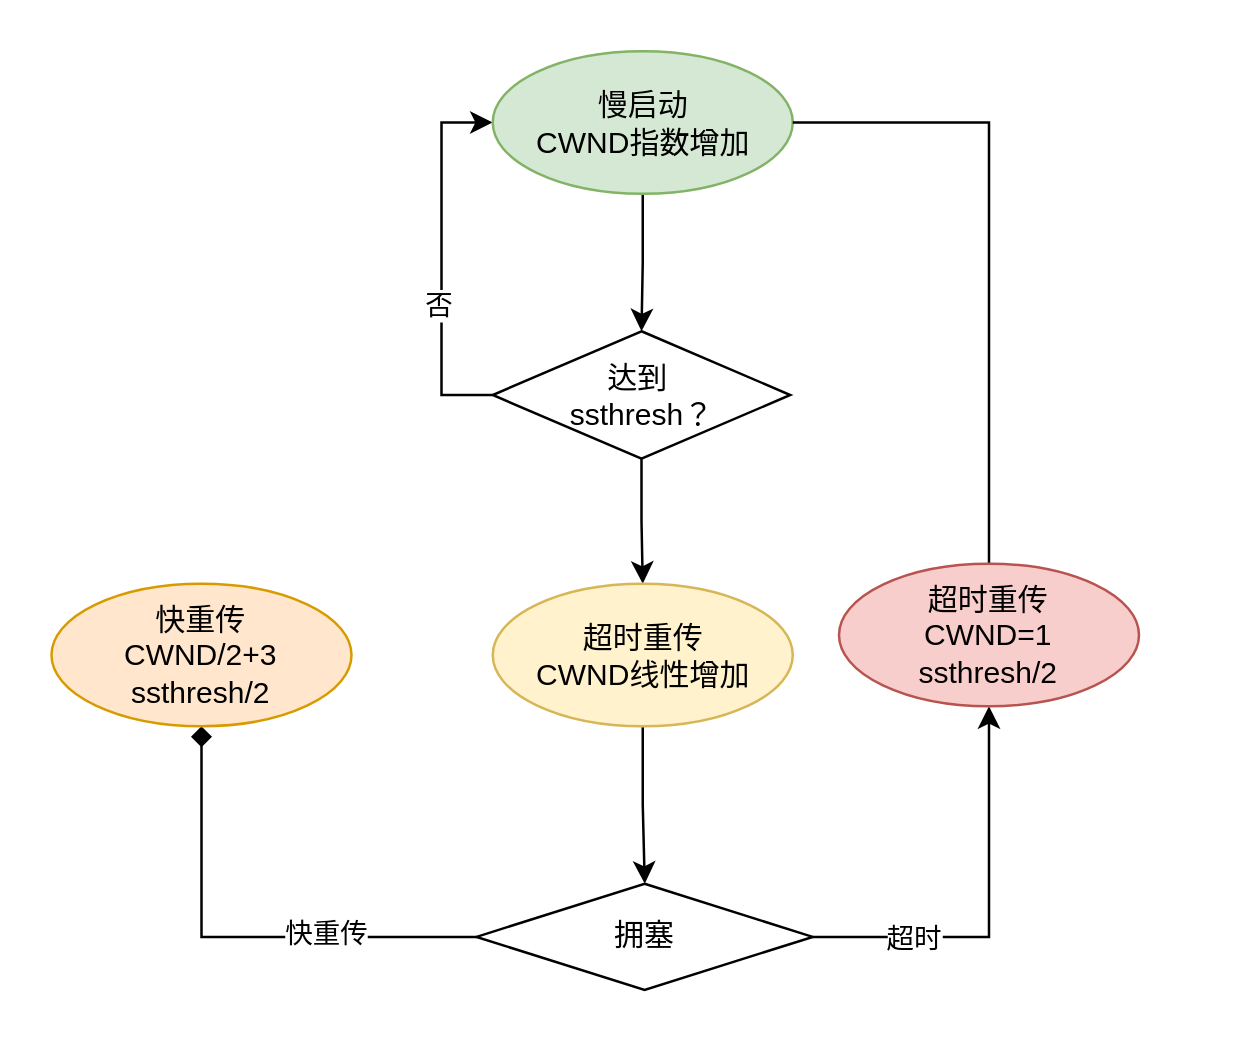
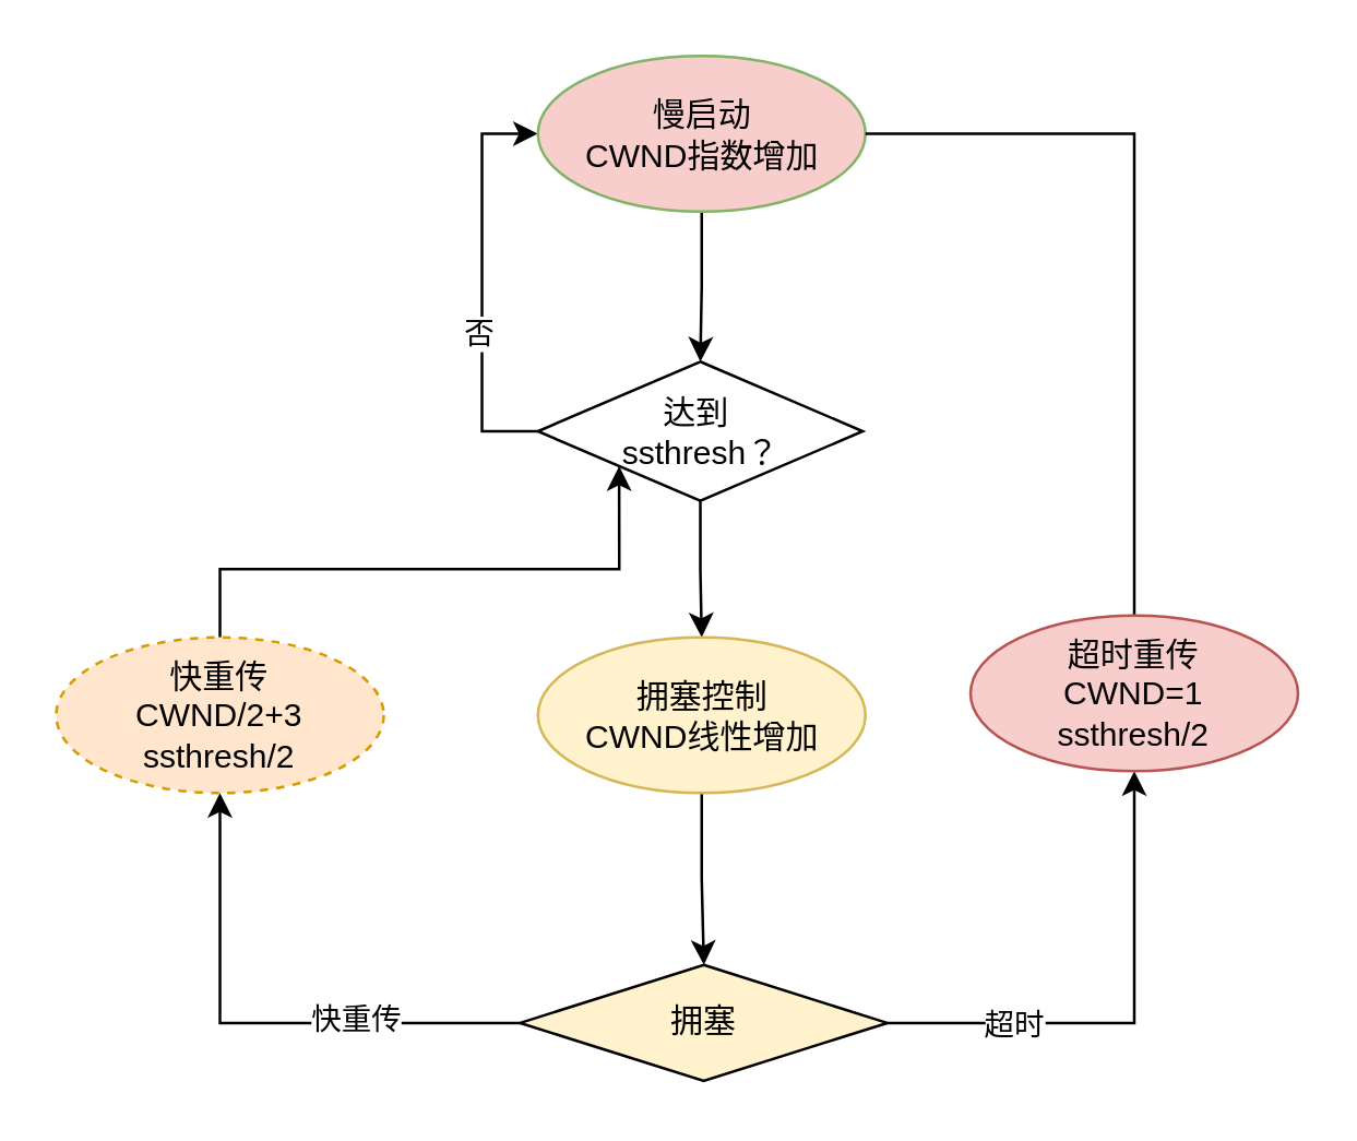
- <mxCell id="7" value="慢启动&lt;div&gt;CWND指数增加&lt;/div&gt;" style="ellipse;whiteSpace=wrap;html=1;fillColor=#d5e8d4;strokeColor=#82b366;" vertex="1" parent="1"><mxGeometry x="196.5" y="20" width="120" height="57" as="geometry" /></mxCell>
+ <mxCell id="7" value="慢启动&lt;div&gt;CWND指数增加&lt;/div&gt;" style="ellipse;whiteSpace=wrap;html=1;fillColor=#f8cecc;strokeColor=#82b366;" vertex="1" parent="1"><mxGeometry x="196.5" y="20" width="120" height="57" as="geometry" /></mxCell>
+ <mxCell id="17" style="edgeStyle=orthogonalEdgeStyle;rounded=0;orthogonalLoop=1;jettySize=auto;html=1;entryX=0;entryY=1;entryDx=0;entryDy=0;exitX=0.5;exitY=0;exitDx=0;exitDy=0;" edge="1" parent="1" source="18" target="5"><mxGeometry relative="1" as="geometry" /></mxCell>
- <mxCell id="16" value="&lt;div&gt;超时重传&lt;/div&gt;CWND=1&lt;div&gt;ssthresh/2&lt;/div&gt;" style="ellipse;whiteSpace=wrap;html=1;fillColor=#f8cecc;strokeColor=#b85450;" vertex="1" parent="1"><mxGeometry x="335" y="225" width="120" height="57" as="geometry" /></mxCell>
+ <mxCell id="16" value="&lt;div&gt;超时重传&lt;/div&gt;CWND=1&lt;div&gt;ssthresh/2&lt;/div&gt;" style="ellipse;whiteSpace=wrap;html=1;fillColor=#f8cecc;strokeColor=#b85450;" vertex="1" parent="1"><mxGeometry x="355" y="225" width="120" height="57" as="geometry" /></mxCell>
- <mxCell id="18" value="&lt;div&gt;快重传&lt;/div&gt;CWND/2+3&lt;div&gt;ssthresh/2&lt;/div&gt;" style="ellipse;whiteSpace=wrap;html=1;fillColor=#ffe6cc;strokeColor=#d79b00;" vertex="1" parent="1"><mxGeometry x="20" y="233" width="120" height="57" as="geometry" /></mxCell>
+ <mxCell id="18" value="&lt;div&gt;快重传&lt;/div&gt;CWND/2+3&lt;div&gt;ssthresh/2&lt;/div&gt;" style="ellipse;whiteSpace=wrap;html=1;fillColor=#ffe6cc;strokeColor=#d79b00;dashed=1;" vertex="1" parent="1"><mxGeometry x="20" y="233" width="120" height="57" as="geometry" /></mxCell>
- <mxCell id="9" value="超时重传&lt;div&gt;CWND线性增加&lt;/div&gt;" style="ellipse;whiteSpace=wrap;html=1;fillColor=#fff2cc;strokeColor=#d6b656;" vertex="1" parent="1"><mxGeometry x="196.5" y="233" width="120" height="57" as="geometry" /></mxCell>
+ <mxCell id="9" value="拥塞控制&lt;div&gt;CWND线性增加&lt;/div&gt;" style="ellipse;whiteSpace=wrap;html=1;fillColor=#fff2cc;strokeColor=#d6b656;" vertex="1" parent="1"><mxGeometry x="196.5" y="233" width="120" height="57" as="geometry" /></mxCell>
- <mxCell id="12" style="edgeStyle=orthogonalEdgeStyle;rounded=0;orthogonalLoop=1;jettySize=auto;html=1;entryX=0.5;entryY=1;entryDx=0;entryDy=0;endArrow=diamond;" edge="1" parent="1" source="14" target="18"><mxGeometry relative="1" as="geometry" /></mxCell>
+ <mxCell id="12" style="edgeStyle=orthogonalEdgeStyle;rounded=0;orthogonalLoop=1;jettySize=auto;html=1;entryX=0.5;entryY=1;entryDx=0;entryDy=0;" edge="1" parent="1" source="14" target="18"><mxGeometry relative="1" as="geometry" /></mxCell>
- <mxCell id="14" value="拥塞" style="rhombus;whiteSpace=wrap;html=1;" vertex="1" parent="1"><mxGeometry x="190" y="353" width="134.5" height="42.5" as="geometry" /></mxCell>
+ <mxCell id="14" value="拥塞" style="rhombus;whiteSpace=wrap;html=1;fillColor=#fff2cc;" vertex="1" parent="1"><mxGeometry x="190" y="353" width="134.5" height="42.5" as="geometry" /></mxCell>
